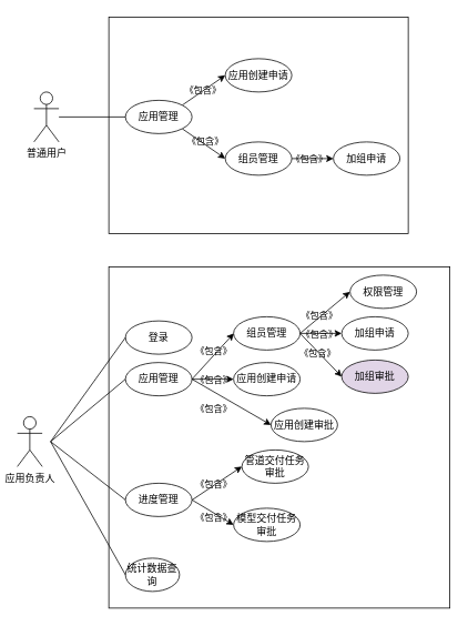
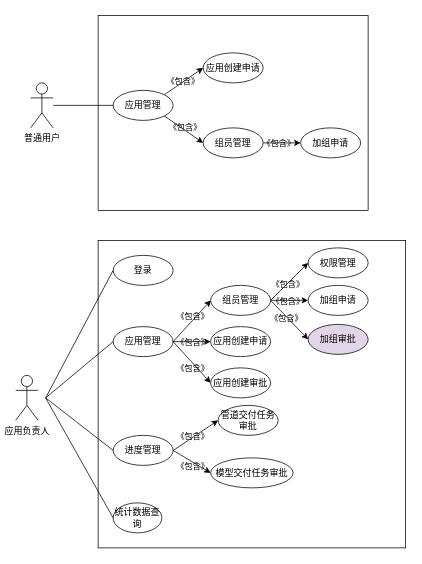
- <mxCell id="19" value="权限管理" style="ellipse;whiteSpace=wrap;html=1;" vertex="1" parent="1"><mxGeometry x="420" y="330" width="80" height="40" as="geometry" /></mxCell>
+ <mxCell id="19" value="权限管理" style="ellipse;whiteSpace=wrap;html=1;" vertex="1" parent="1"><mxGeometry x="410" y="330" width="80" height="40" as="geometry" /></mxCell>
- <mxCell id="22" value="登录" style="ellipse;whiteSpace=wrap;html=1;" vertex="1" parent="1"><mxGeometry x="150" y="385" width="80" height="40" as="geometry" /></mxCell>
+ <mxCell id="22" value="登录" style="ellipse;whiteSpace=wrap;html=1;" vertex="1" parent="1"><mxGeometry x="150" y="340" width="80" height="40" as="geometry" /></mxCell>
- <mxCell id="21" value="应用创建审批" style="ellipse;whiteSpace=wrap;html=1;" vertex="1" parent="1"><mxGeometry x="325" y="490" width="80" height="40" as="geometry" /></mxCell>
+ <mxCell id="21" value="应用创建审批" style="ellipse;whiteSpace=wrap;html=1;" vertex="1" parent="1"><mxGeometry x="280" y="490" width="80" height="40" as="geometry" /></mxCell>
- <mxCell id="25" value="模型交付任务审批" style="ellipse;whiteSpace=wrap;html=1;" vertex="1" parent="1"><mxGeometry x="280" y="610" width="80" height="40" as="geometry" /></mxCell>
+ <mxCell id="25" value="模型交付任务审批" style="ellipse;whiteSpace=wrap;html=1;" vertex="1" parent="1"><mxGeometry x="280" y="610" width="110" height="40" as="geometry" /></mxCell>
